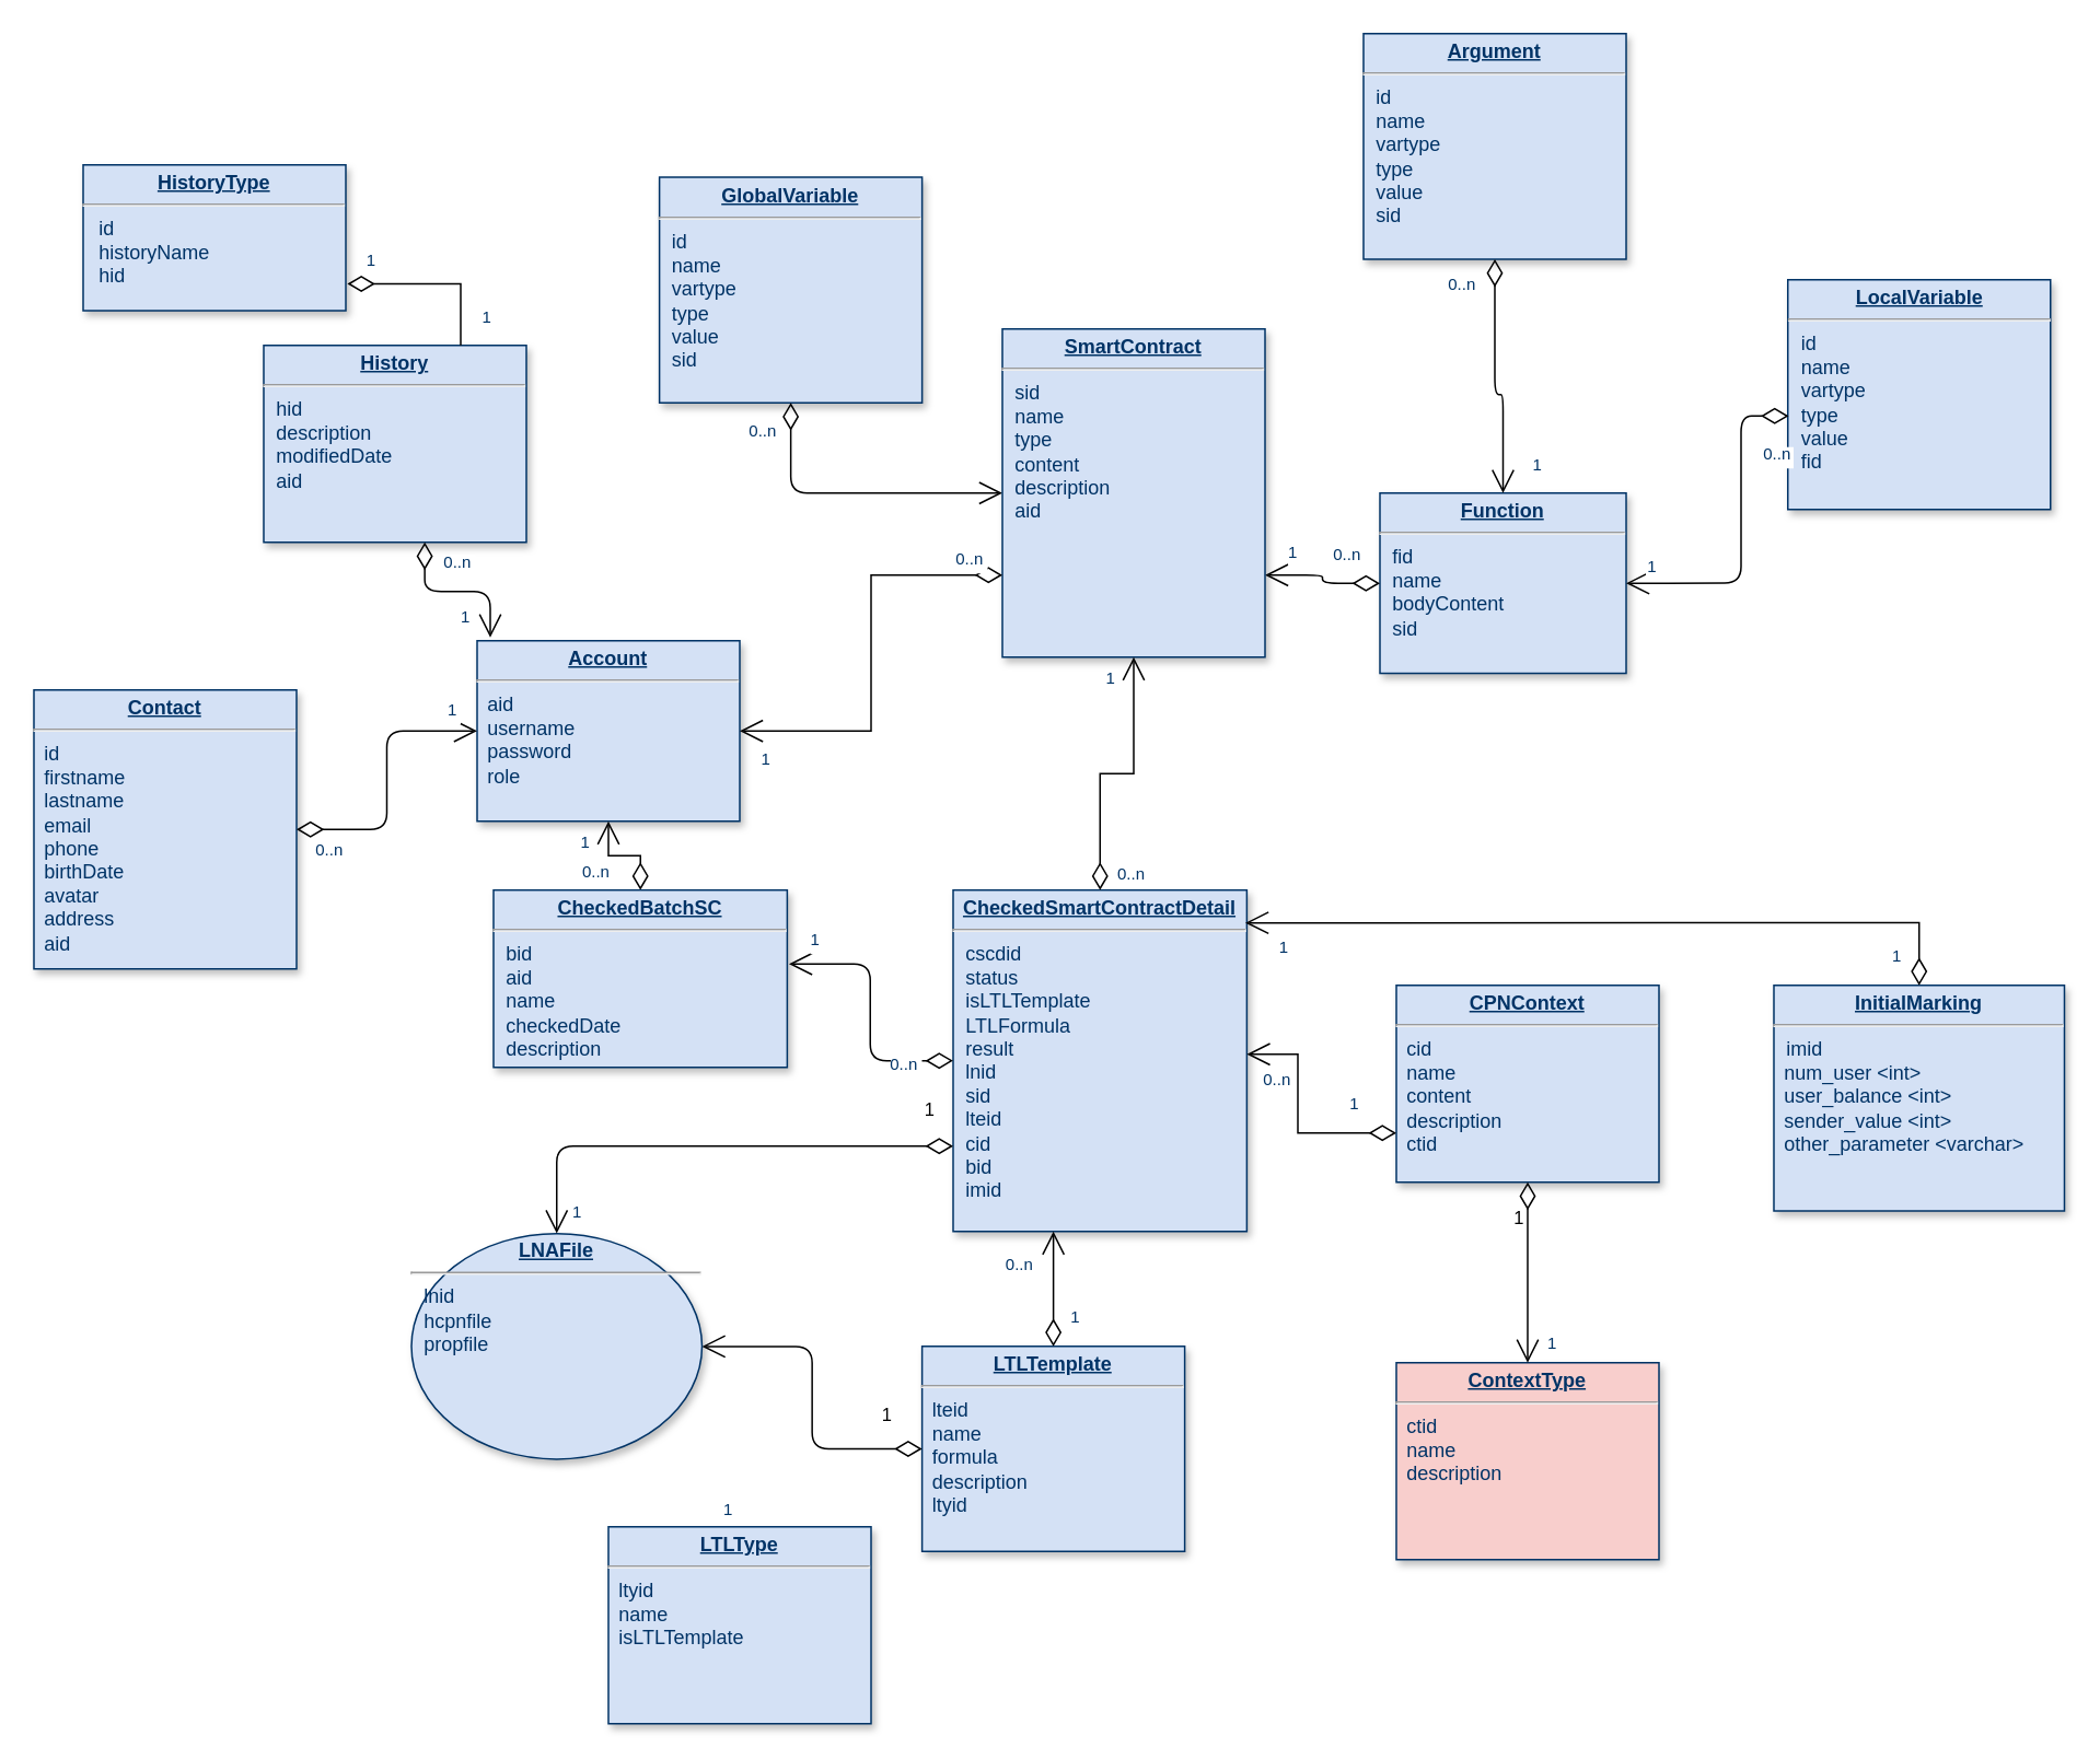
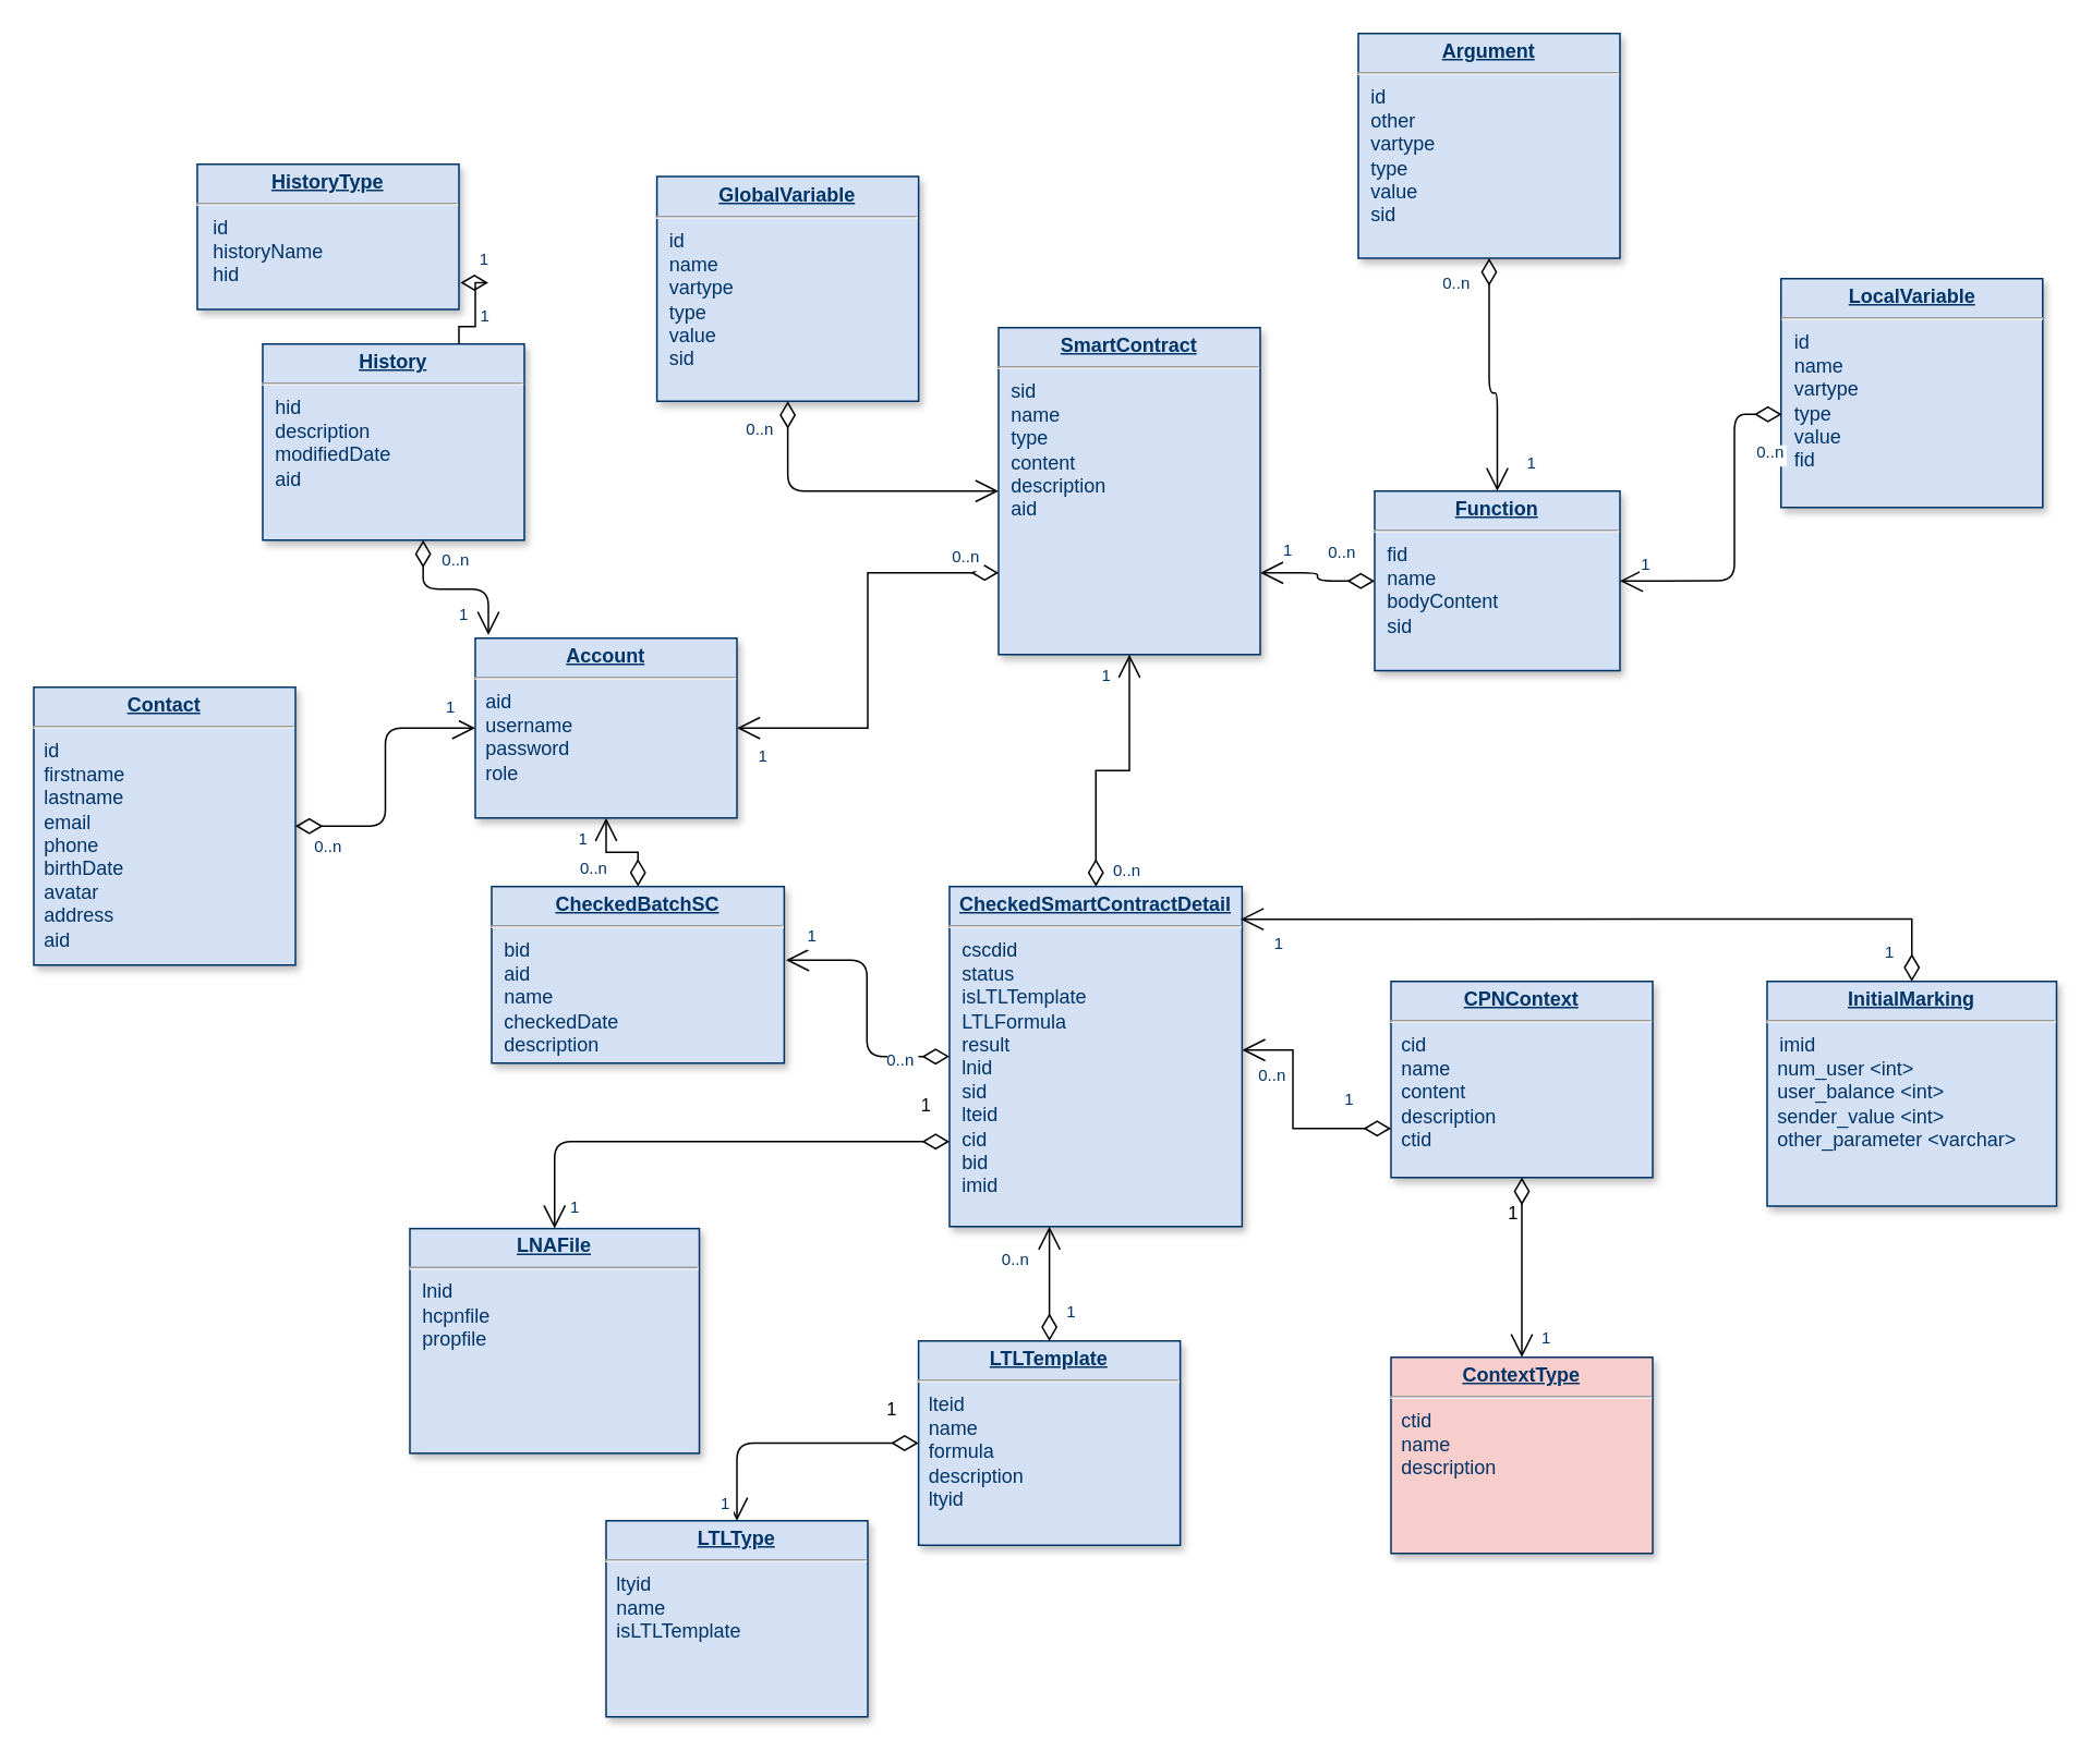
- <mxCell id="36" value="&lt;p style=&quot;margin: 0px ; margin-top: 4px ; text-align: center ; text-decoration: underline&quot;&gt;&lt;strong&gt;Argument&lt;/strong&gt;&lt;/p&gt;&lt;hr&gt;&lt;p style=&quot;margin: 0px ; margin-left: 8px&quot;&gt;id&lt;/p&gt;&lt;p style=&quot;margin: 0px ; margin-left: 8px&quot;&gt;name&lt;/p&gt;&lt;p style=&quot;margin: 0px ; margin-left: 8px&quot;&gt;vartype&lt;/p&gt;&lt;p style=&quot;margin: 0px ; margin-left: 8px&quot;&gt;type&lt;/p&gt;&lt;p style=&quot;margin: 0px ; margin-left: 8px&quot;&gt;value&lt;/p&gt;&lt;p style=&quot;margin: 0px ; margin-left: 8px&quot;&gt;sid&lt;br&gt;&lt;/p&gt;" style="verticalAlign=top;align=left;overflow=fill;fontSize=12;fontFamily=Helvetica;html=1;strokeColor=#003366;shadow=1;fillColor=#D4E1F5;fontColor=#003366" parent="1" vertex="1"><mxGeometry x="830" y="20" width="160" height="137.5" as="geometry" /></mxCell>
+ <mxCell id="36" value="&lt;p style=&quot;margin: 0px ; margin-top: 4px ; text-align: center ; text-decoration: underline&quot;&gt;&lt;strong&gt;Argument&lt;/strong&gt;&lt;/p&gt;&lt;hr&gt;&lt;p style=&quot;margin: 0px ; margin-left: 8px&quot;&gt;id&lt;/p&gt;&lt;p style=&quot;margin: 0px ; margin-left: 8px&quot;&gt;other&lt;/p&gt;&lt;p style=&quot;margin: 0px ; margin-left: 8px&quot;&gt;vartype&lt;/p&gt;&lt;p style=&quot;margin: 0px ; margin-left: 8px&quot;&gt;type&lt;/p&gt;&lt;p style=&quot;margin: 0px ; margin-left: 8px&quot;&gt;value&lt;/p&gt;&lt;p style=&quot;margin: 0px ; margin-left: 8px&quot;&gt;sid&lt;br&gt;&lt;/p&gt;" style="verticalAlign=top;align=left;overflow=fill;fontSize=12;fontFamily=Helvetica;html=1;strokeColor=#003366;shadow=1;fillColor=#D4E1F5;fontColor=#003366" parent="1" vertex="1"><mxGeometry x="830" y="20" width="160" height="137.5" as="geometry" /></mxCell>
- <mxCell id="6" value="&lt;p style=&quot;margin: 0px ; margin-top: 4px ; text-align: center ; text-decoration: underline&quot;&gt;&lt;strong&gt;HistoryType&lt;br&gt;&lt;/strong&gt;&lt;/p&gt;&lt;hr&gt;&lt;div&gt;&amp;nbsp;&amp;nbsp; id&lt;/div&gt;&lt;div&gt;&amp;nbsp;&amp;nbsp; historyName&lt;/div&gt;&lt;div&gt;&amp;nbsp;&amp;nbsp; hid&lt;br&gt;&lt;/div&gt;" style="verticalAlign=top;align=left;overflow=fill;fontSize=12;fontFamily=Helvetica;html=1;strokeColor=#003366;shadow=1;fillColor=#D4E1F5;fontColor=#003366" parent="1" vertex="1"><mxGeometry x="50" y="100" width="160" height="88.84" as="geometry" /></mxCell>
+ <mxCell id="6" value="&lt;p style=&quot;margin: 0px ; margin-top: 4px ; text-align: center ; text-decoration: underline&quot;&gt;&lt;strong&gt;HistoryType&lt;br&gt;&lt;/strong&gt;&lt;/p&gt;&lt;hr&gt;&lt;div&gt;&amp;nbsp;&amp;nbsp; id&lt;/div&gt;&lt;div&gt;&amp;nbsp;&amp;nbsp; historyName&lt;/div&gt;&lt;div&gt;&amp;nbsp;&amp;nbsp; hid&lt;br&gt;&lt;/div&gt;" style="verticalAlign=top;align=left;overflow=fill;fontSize=12;fontFamily=Helvetica;html=1;strokeColor=#003366;shadow=1;fillColor=#D4E1F5;fontColor=#003366" parent="1" vertex="1"><mxGeometry x="120" y="100" width="160" height="88.84" as="geometry" /></mxCell>
- <mxCell id="62" value="&lt;p style=&quot;margin: 0px ; margin-top: 4px ; text-align: center ; text-decoration: underline&quot;&gt;&lt;strong&gt;LNAFile&lt;/strong&gt;&lt;/p&gt;&lt;hr&gt;&lt;p style=&quot;margin: 0px ; margin-left: 8px&quot;&gt;lnid&lt;/p&gt;&lt;p style=&quot;margin: 0px ; margin-left: 8px&quot;&gt;hcpnfile&lt;/p&gt;&lt;p style=&quot;margin: 0px ; margin-left: 8px&quot;&gt;propfile&lt;/p&gt;" style="ellipse;verticalAlign=top;align=left;overflow=fill;fontSize=12;fontFamily=Helvetica;html=1;strokeColor=#003366;shadow=1;fillColor=#D4E1F5;fontColor=#003366;" parent="1" vertex="1"><mxGeometry x="250" y="751.25" width="177" height="137.5" as="geometry" /></mxCell>
+ <mxCell id="62" value="&lt;p style=&quot;margin: 0px ; margin-top: 4px ; text-align: center ; text-decoration: underline&quot;&gt;&lt;strong&gt;LNAFile&lt;/strong&gt;&lt;/p&gt;&lt;hr&gt;&lt;p style=&quot;margin: 0px ; margin-left: 8px&quot;&gt;lnid&lt;/p&gt;&lt;p style=&quot;margin: 0px ; margin-left: 8px&quot;&gt;hcpnfile&lt;/p&gt;&lt;p style=&quot;margin: 0px ; margin-left: 8px&quot;&gt;propfile&lt;/p&gt;" style="verticalAlign=top;align=left;overflow=fill;fontSize=12;fontFamily=Helvetica;html=1;strokeColor=#003366;shadow=1;fillColor=#D4E1F5;fontColor=#003366" parent="1" vertex="1"><mxGeometry x="250" y="751.25" width="177" height="137.5" as="geometry" /></mxCell>
- <mxCell id="52" value="1" style="endArrow=open;html=1;endSize=12;startArrow=diamondThin;startSize=14;startFill=0;edgeStyle=orthogonalEdgeStyle;align=left;verticalAlign=bottom;" parent="1" source="2" target="62" edge="1"><mxGeometry x="-0.734" y="-12" relative="1" as="geometry"><mxPoint x="940" y="940" as="sourcePoint" /><mxPoint x="960" y="990" as="targetPoint" /><mxPoint as="offset" /></mxGeometry></mxCell>
+ <mxCell id="52" value="1" style="endArrow=open;html=1;endSize=12;startArrow=diamondThin;startSize=14;startFill=0;edgeStyle=orthogonalEdgeStyle;align=left;verticalAlign=bottom;entryX=0.5;entryY=0;entryDx=0;entryDy=0;" parent="1" source="2" target="51" edge="1"><mxGeometry x="-0.734" y="-12" relative="1" as="geometry"><mxPoint x="940" y="940" as="sourcePoint" /><mxPoint x="960" y="990" as="targetPoint" /><mxPoint as="offset" /></mxGeometry></mxCell>
